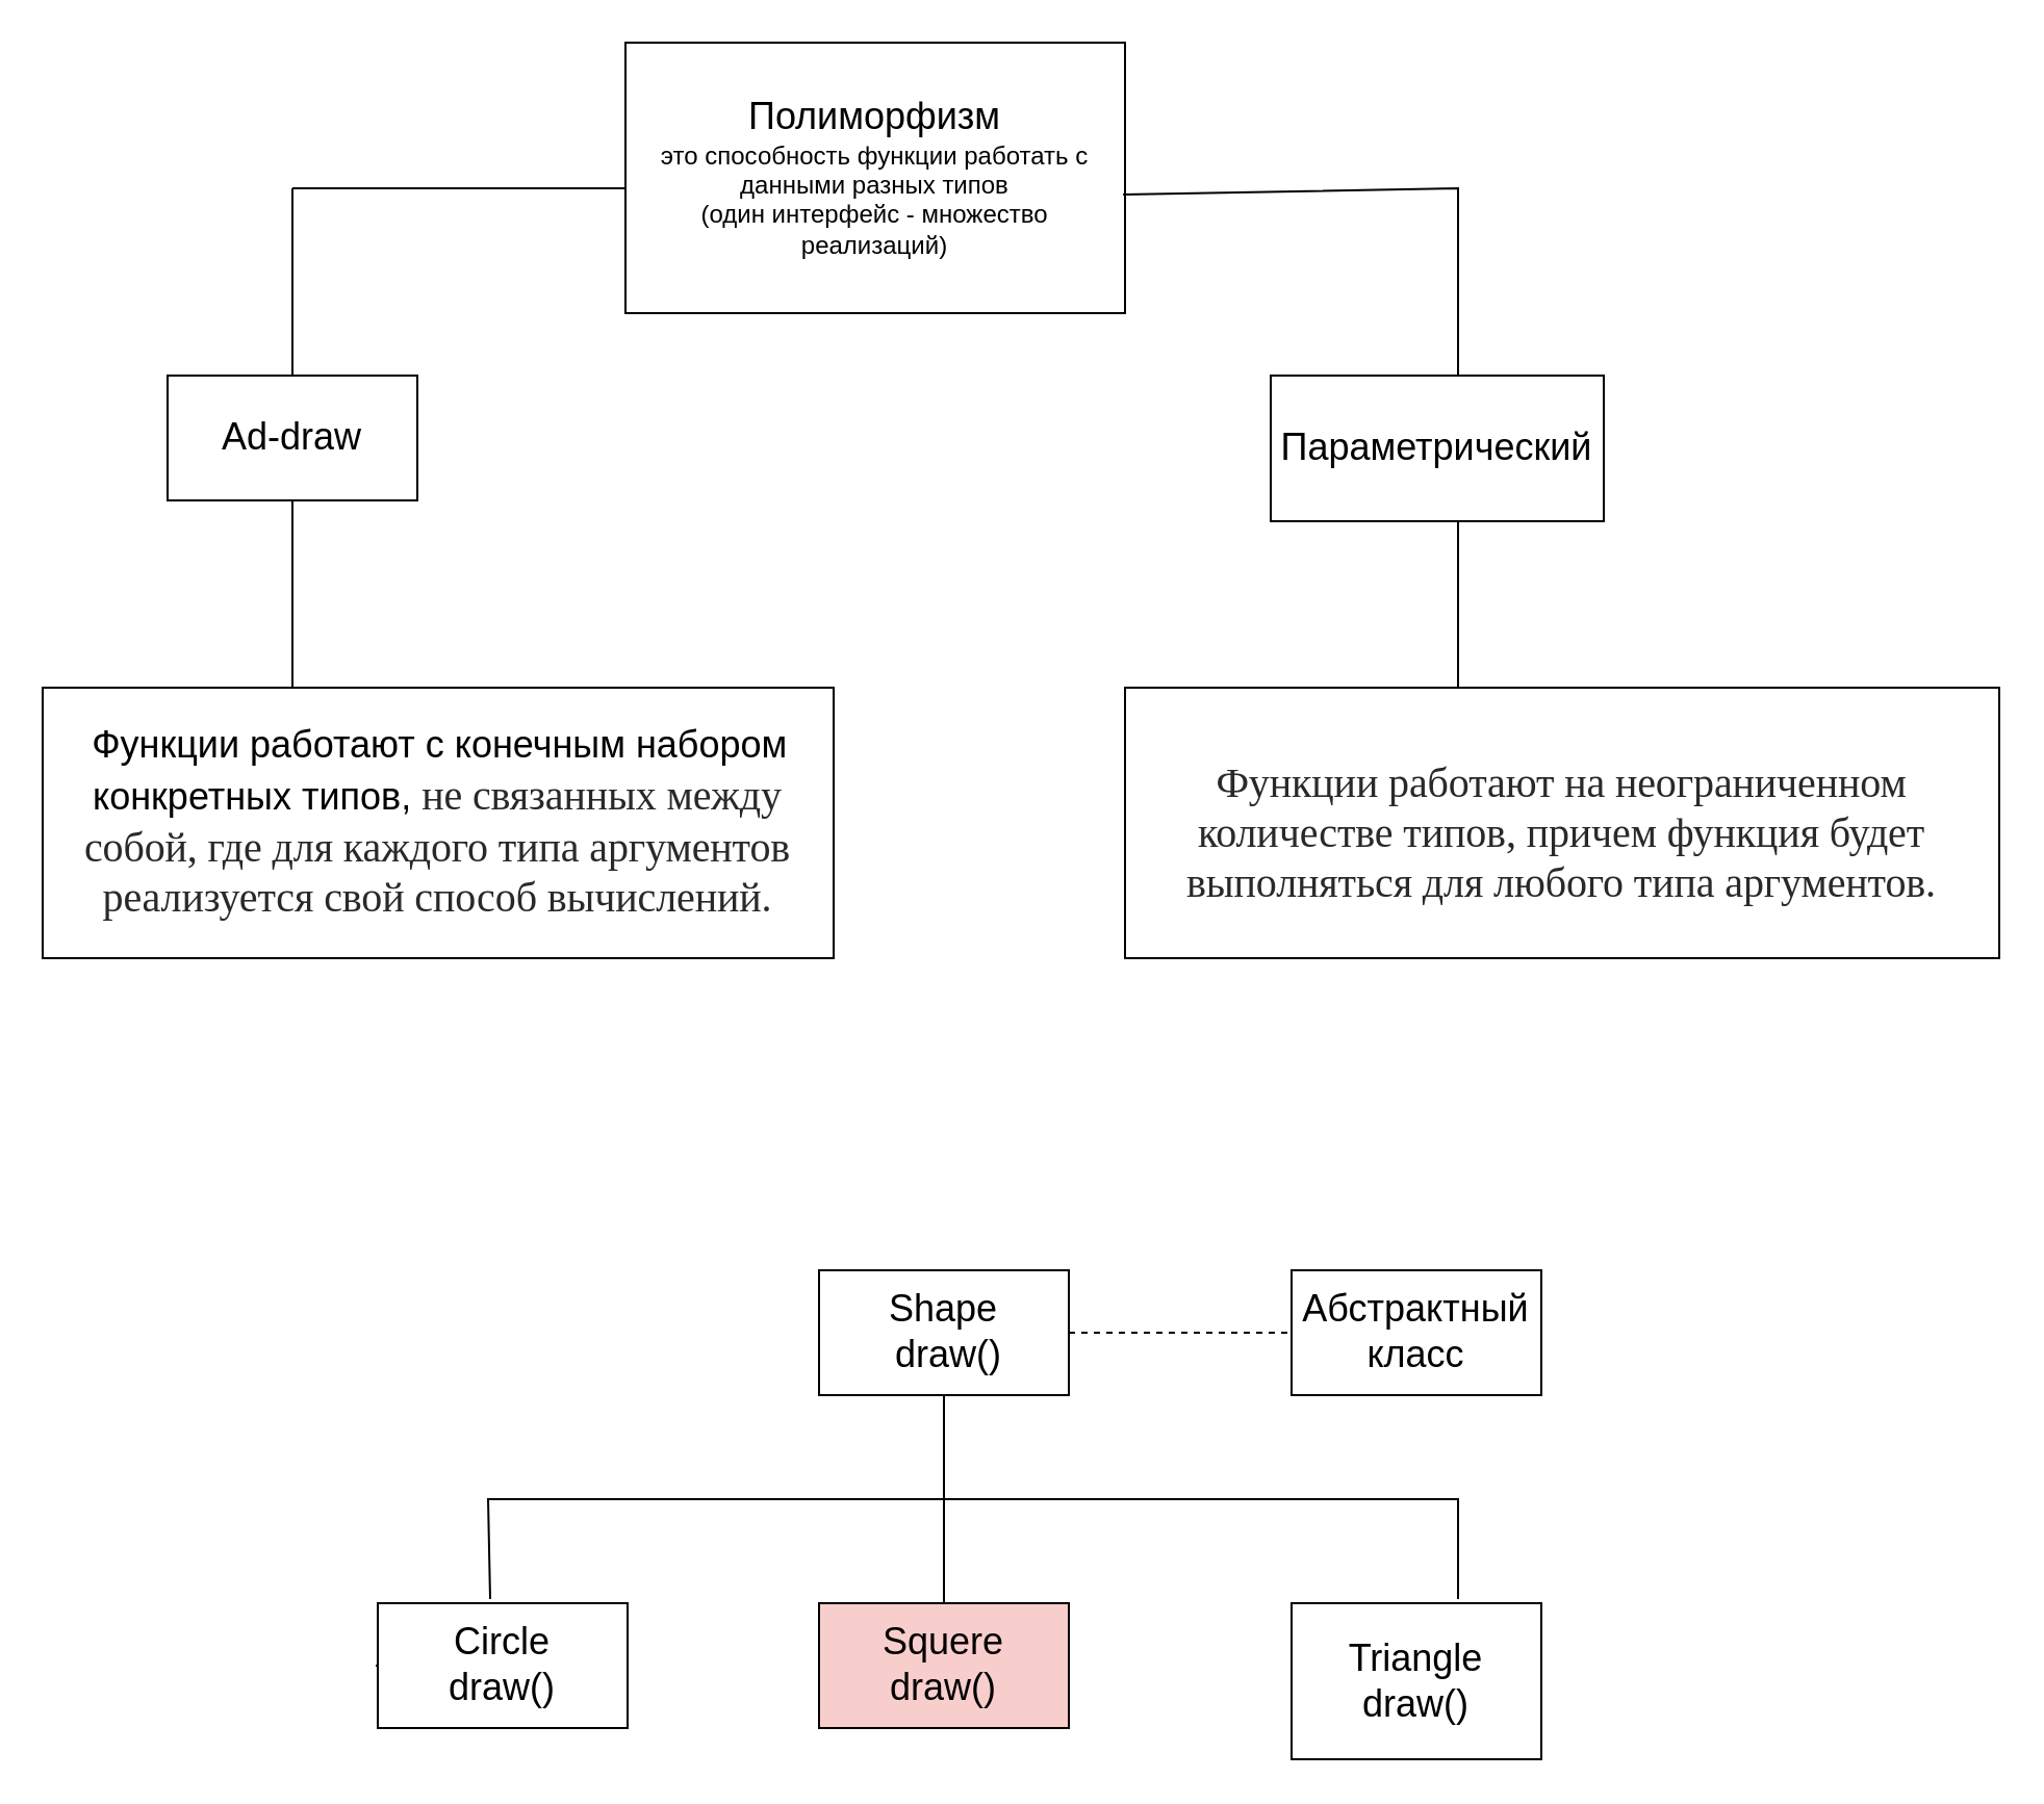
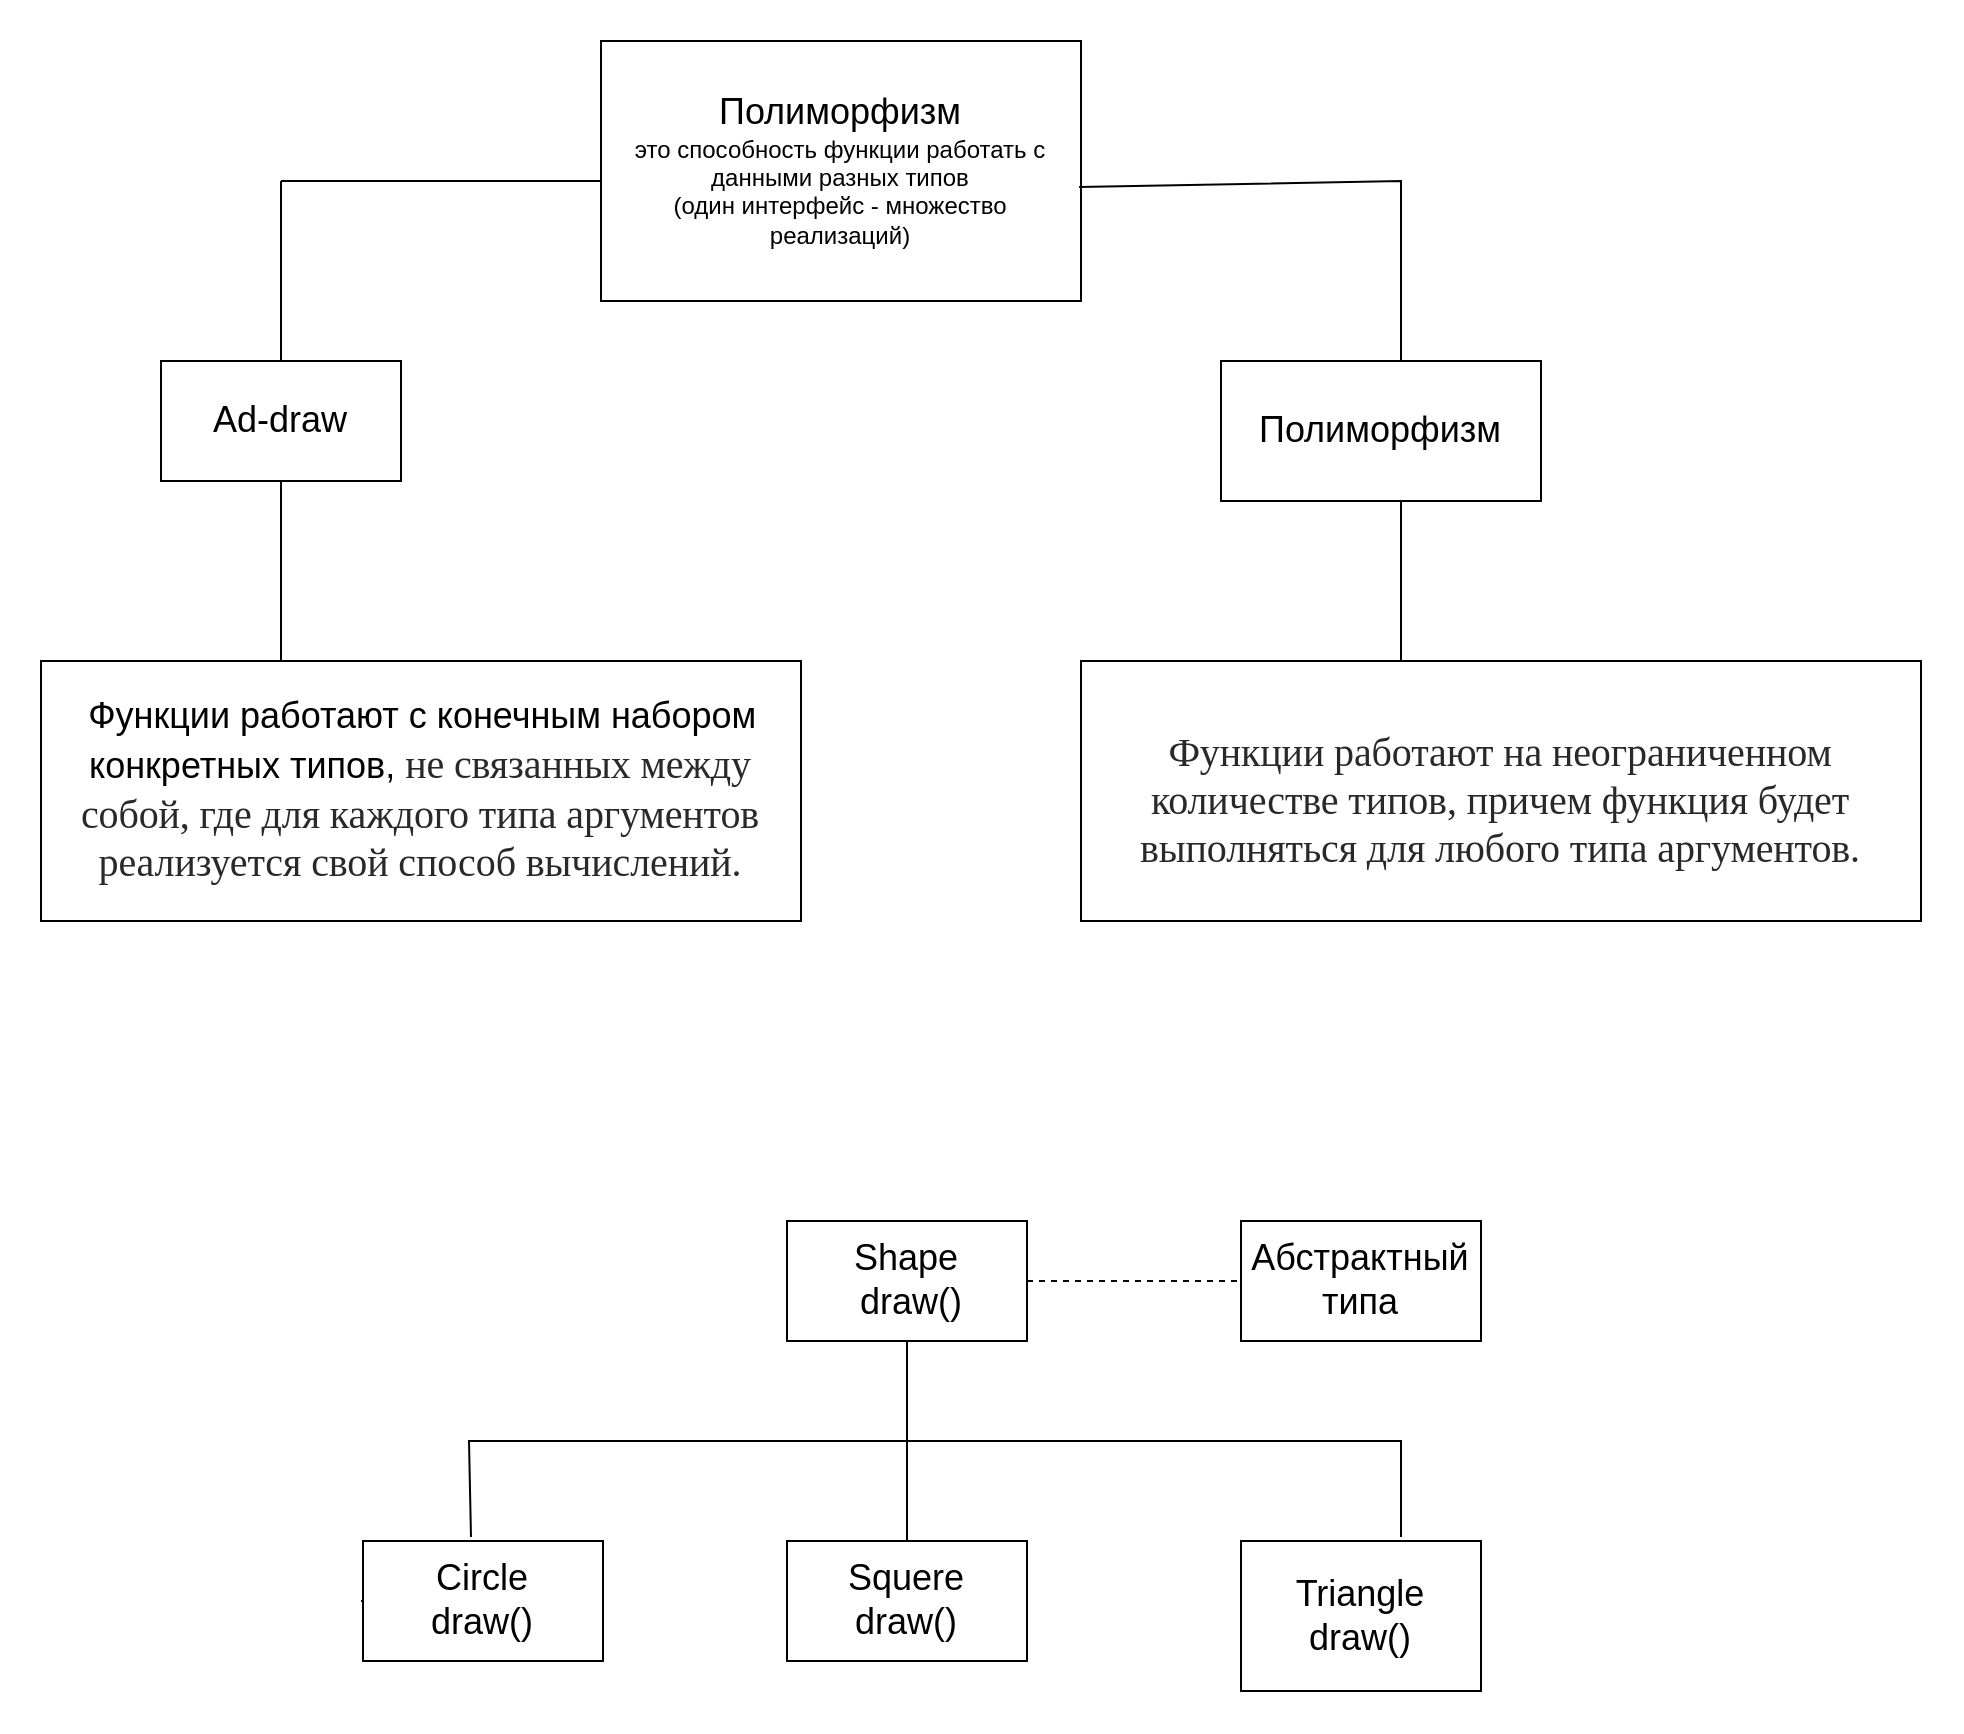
- <mxCell id="8" value="Параметрический" style="rounded=0;whiteSpace=wrap;html=1;fontSize=18;" vertex="1" parent="1"><mxGeometry x="610" y="180" width="160" height="70" as="geometry" /></mxCell>
+ <mxCell id="8" value="Полиморфизм" style="rounded=0;whiteSpace=wrap;html=1;fontSize=18;" vertex="1" parent="1"><mxGeometry x="610" y="180" width="160" height="70" as="geometry" /></mxCell>
- <mxCell id="15" value="Абстрактный класс" style="rounded=0;whiteSpace=wrap;html=1;fontSize=18;" vertex="1" parent="1"><mxGeometry x="620" y="610" width="120" height="60" as="geometry" /></mxCell>
+ <mxCell id="15" value="Абстрактный типа" style="rounded=0;whiteSpace=wrap;html=1;fontSize=18;" vertex="1" parent="1"><mxGeometry x="620" y="610" width="120" height="60" as="geometry" /></mxCell>
- <mxCell id="16" value="Squere&lt;br&gt;draw()" style="rounded=0;whiteSpace=wrap;html=1;fontSize=18;fillColor=#f8cecc;" vertex="1" parent="1"><mxGeometry x="393" y="770" width="120" height="60" as="geometry" /></mxCell>
+ <mxCell id="16" value="Squere&lt;br&gt;draw()" style="rounded=0;whiteSpace=wrap;html=1;fontSize=18;" vertex="1" parent="1"><mxGeometry x="393" y="770" width="120" height="60" as="geometry" /></mxCell>
